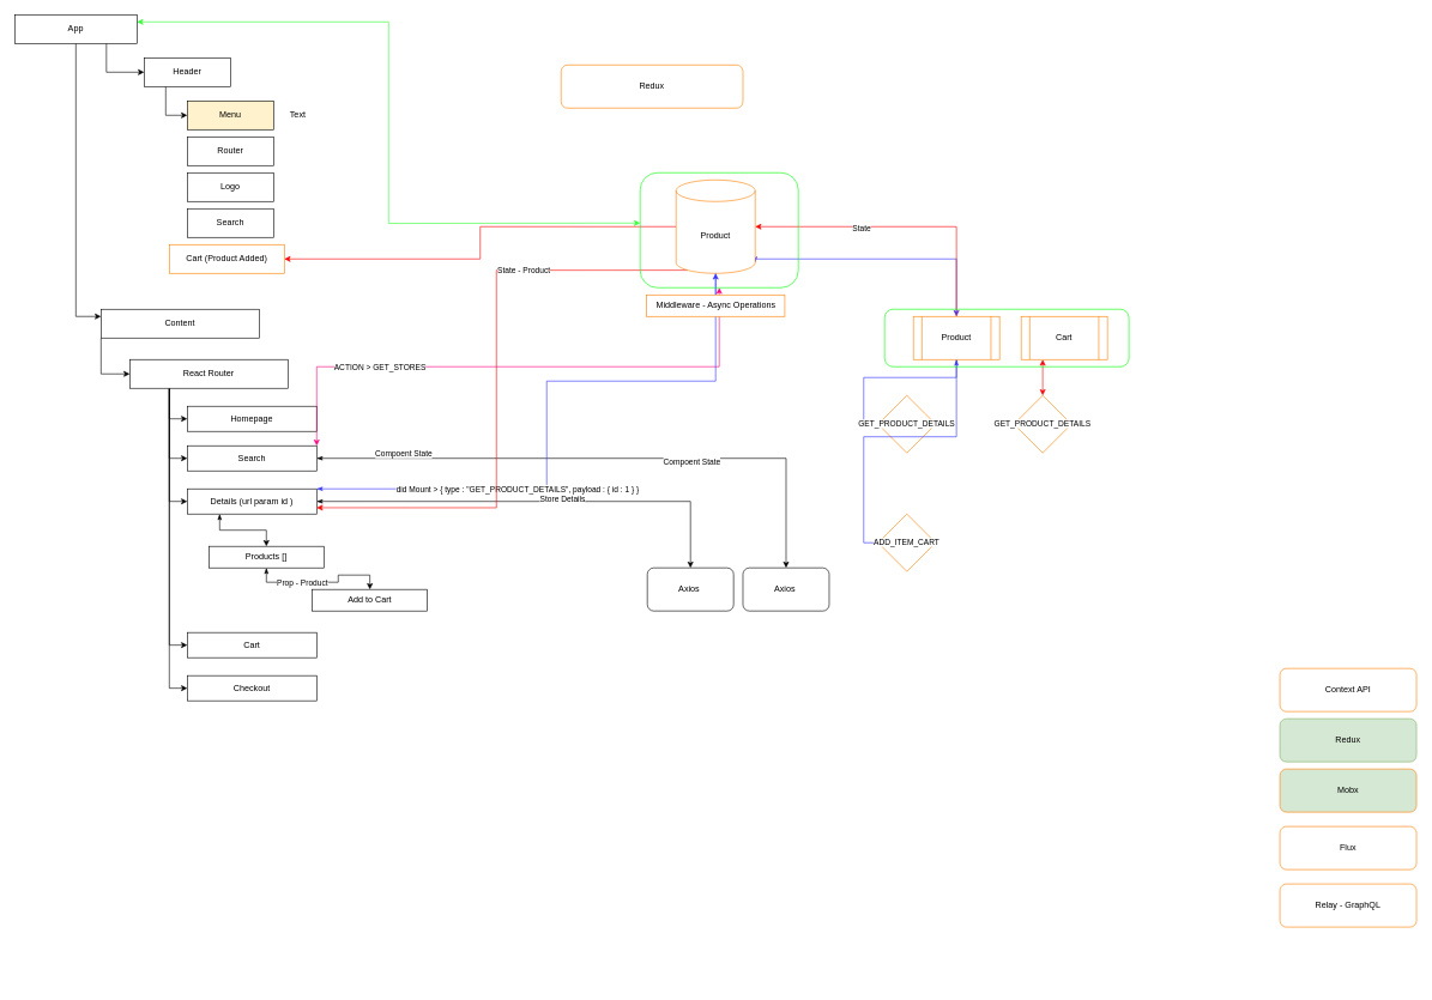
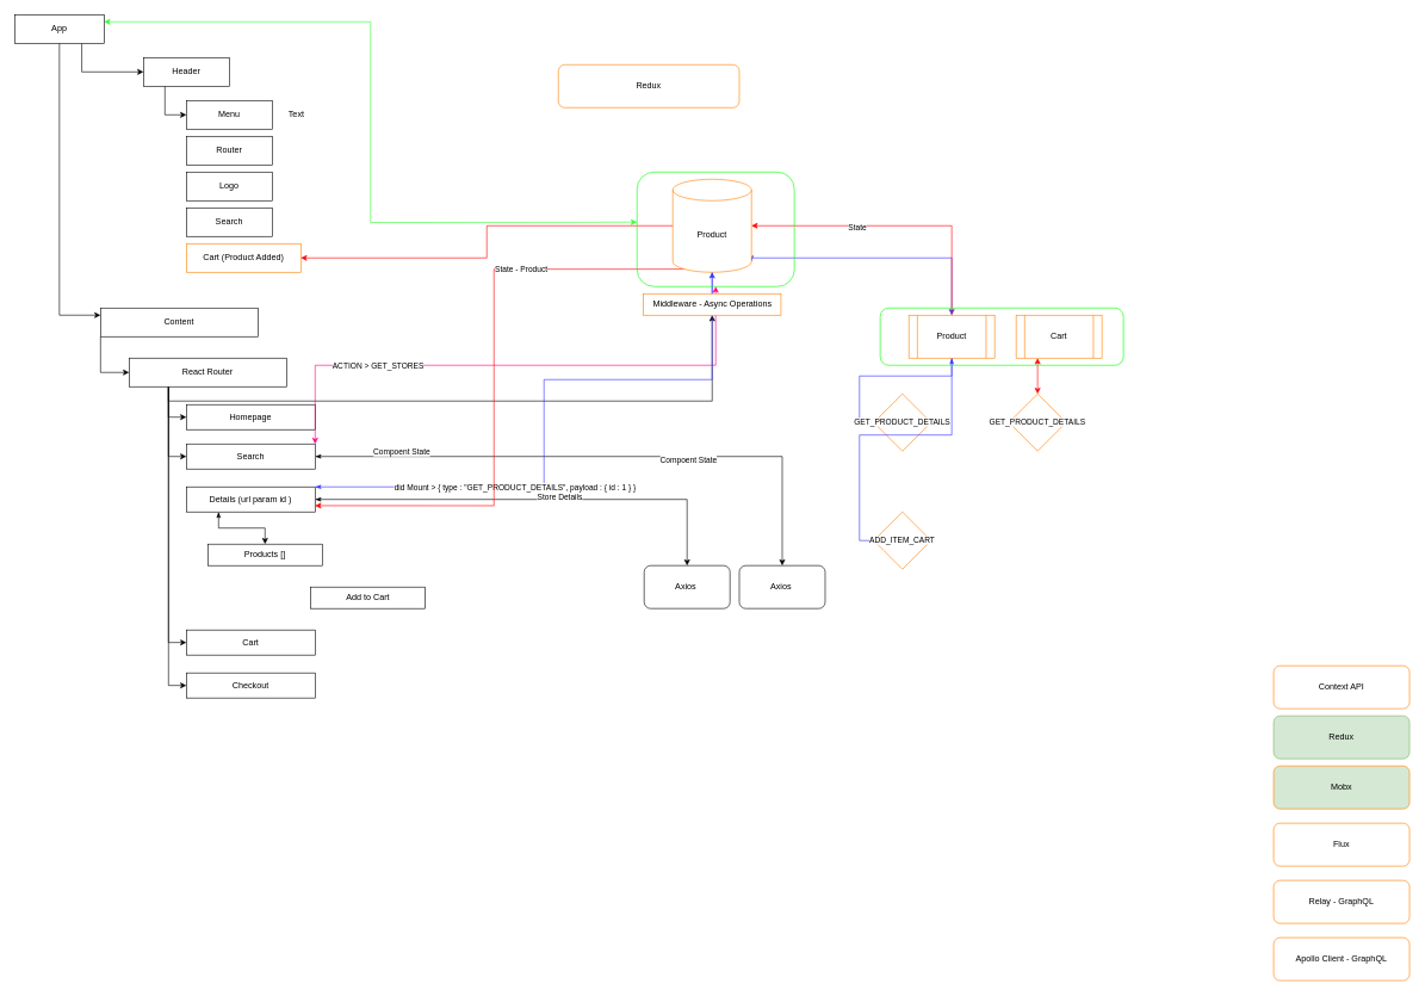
- <mxCell id="4" value="App" style="rounded=0;whiteSpace=wrap;html=1;" parent="1" vertex="1"><mxGeometry x="20" y="20" width="170" height="40" as="geometry" /></mxCell>
+ <mxCell id="4" value="App" style="rounded=0;whiteSpace=wrap;html=1;" parent="1" vertex="1"><mxGeometry x="20" y="20" width="125" height="40" as="geometry" /></mxCell>
- <mxCell id="7" value="Menu" style="rounded=0;whiteSpace=wrap;html=1;fillColor=#fff2cc;" parent="1" vertex="1"><mxGeometry x="260" y="140" width="120" height="40" as="geometry" /></mxCell>
+ <mxCell id="7" value="Menu" style="rounded=0;whiteSpace=wrap;html=1;" parent="1" vertex="1"><mxGeometry x="260" y="140" width="120" height="40" as="geometry" /></mxCell>
- <mxCell id="10" value="Cart (Product Added)" style="rounded=0;whiteSpace=wrap;html=1;strokeColor=#FF8000;" parent="1" vertex="1"><mxGeometry x="235" y="340" width="160" height="40" as="geometry" /></mxCell>
+ <mxCell id="10" value="Cart (Product Added)" style="rounded=0;whiteSpace=wrap;html=1;strokeColor=#FF8000;" parent="1" vertex="1"><mxGeometry x="260" y="340" width="160" height="40" as="geometry" /></mxCell>
- <mxCell id="16" style="edgeStyle=orthogonalEdgeStyle;rounded=0;orthogonalLoop=1;jettySize=auto;html=1;exitX=0.25;exitY=1;exitDx=0;exitDy=0;entryX=0;entryY=0.5;entryDx=0;entryDy=0;" parent="1" source="19" target="31" edge="1"><mxGeometry relative="1" as="geometry" /></mxCell>
+ <mxCell id="16" style="edgeStyle=orthogonalEdgeStyle;rounded=0;orthogonalLoop=1;jettySize=auto;html=1;exitX=0.25;exitY=1;exitDx=0;exitDy=0;" parent="1" source="19" target="63" edge="1"><mxGeometry relative="1" as="geometry" /></mxCell>
- <mxCell id="36" value="" style="edgeStyle=orthogonalEdgeStyle;rounded=0;orthogonalLoop=1;jettySize=auto;html=1;startArrow=classicThin;startFill=1;" parent="1" source="38" target="39" edge="1"><mxGeometry relative="1" as="geometry" /></mxCell>
- <mxCell id="37" value="Prop - Product" style="edgeLabel;html=1;align=center;verticalAlign=middle;resizable=0;points=[];" parent="36" vertex="1" connectable="0"><mxGeometry x="-0.293" relative="1" as="geometry"><mxPoint as="offset" /></mxGeometry></mxCell>
+ <mxCell id="47" value="Apollo Client - GraphQL" style="rounded=1;whiteSpace=wrap;html=1;strokeColor=#FF8000;" parent="1" vertex="1"><mxGeometry x="1780" y="1310" width="190" height="60" as="geometry" /></mxCell>
